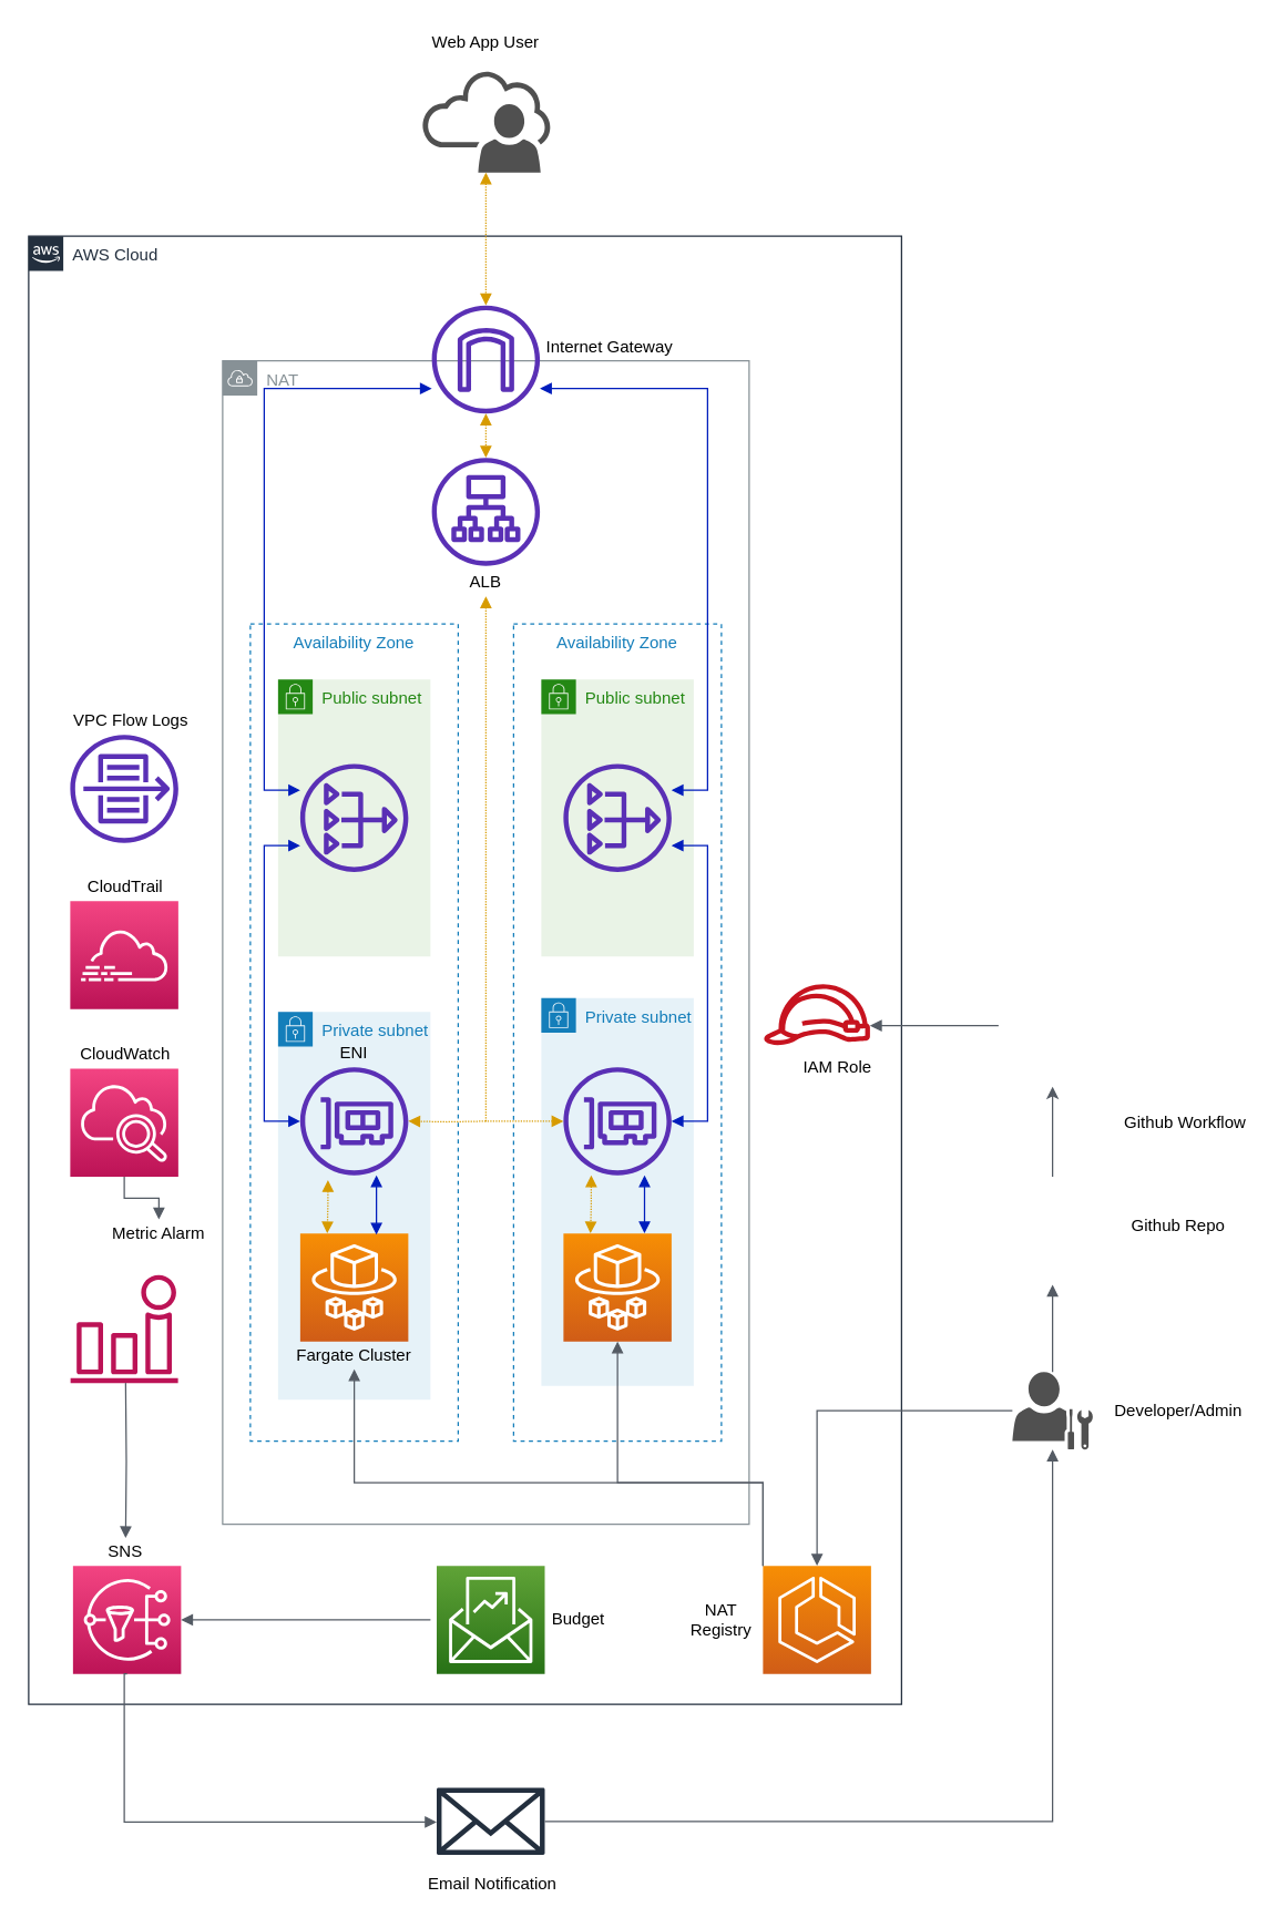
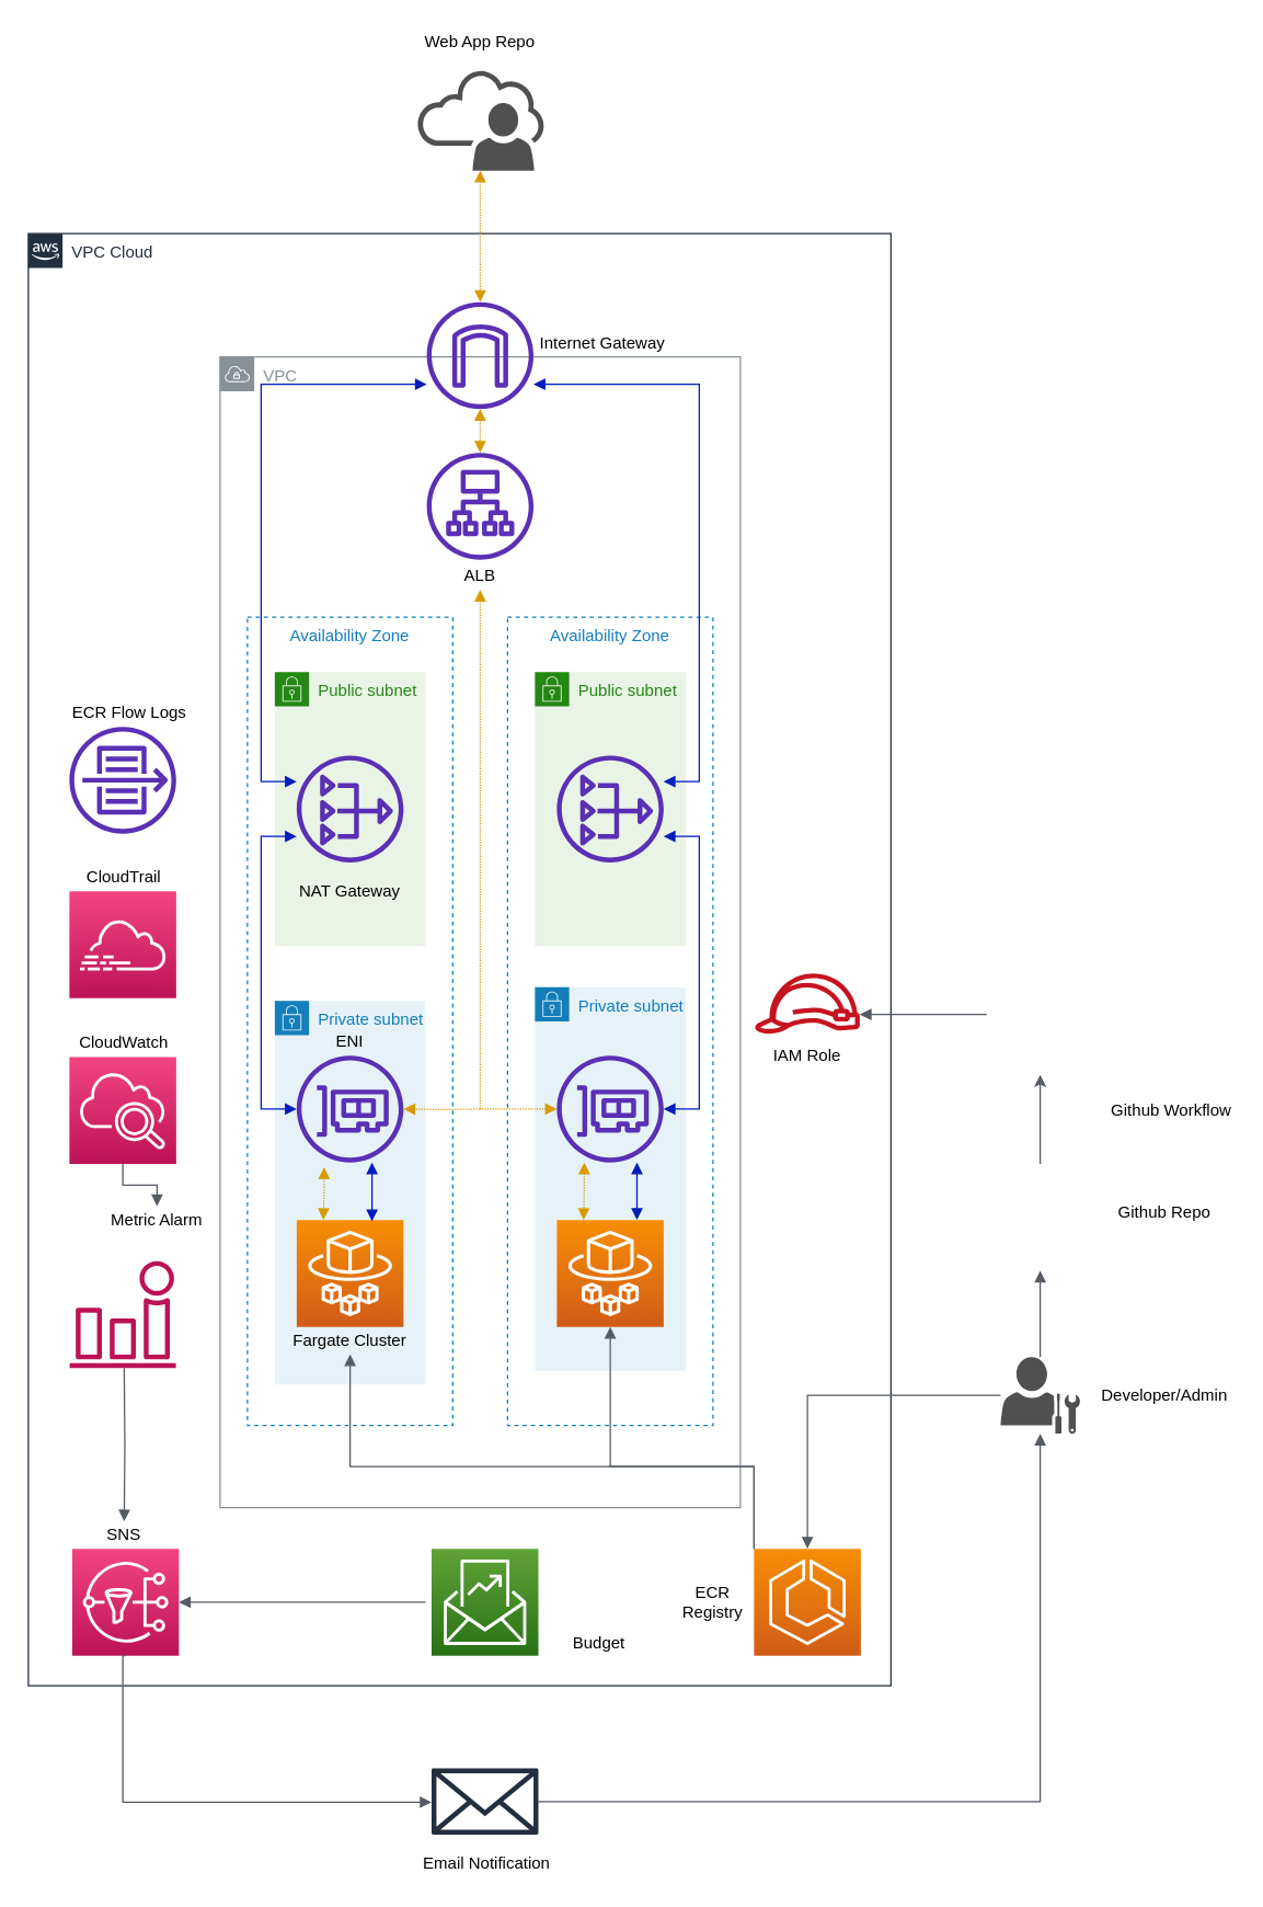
- <mxCell id="58" value="Web App User" style="text;html=1;strokeColor=none;fillColor=none;align=center;verticalAlign=middle;whiteSpace=wrap;rounded=0;" vertex="1" parent="1"><mxGeometry x="300" y="20" width="100" height="20" as="geometry" /></mxCell>
+ <mxCell id="58" value="Web App Repo" style="text;html=1;strokeColor=none;fillColor=none;align=center;verticalAlign=middle;whiteSpace=wrap;rounded=0;" vertex="1" parent="1"><mxGeometry x="300" y="20" width="100" height="20" as="geometry" /></mxCell>
- <mxCell id="2" value="AWS Cloud" style="points=[[0,0],[0.25,0],[0.5,0],[0.75,0],[1,0],[1,0.25],[1,0.5],[1,0.75],[1,1],[0.75,1],[0.5,1],[0.25,1],[0,1],[0,0.75],[0,0.5],[0,0.25]];outlineConnect=0;gradientColor=none;html=1;whiteSpace=wrap;fontSize=12;fontStyle=0;shape=mxgraph.aws4.group;grIcon=mxgraph.aws4.group_aws_cloud_alt;strokeColor=#232F3E;fillColor=none;verticalAlign=top;align=left;spacingLeft=30;fontColor=#232F3E;dashed=0;" vertex="1" parent="1"><mxGeometry x="20" y="170" width="630" height="1060" as="geometry" /></mxCell>
+ <mxCell id="2" value="VPC Cloud" style="points=[[0,0],[0.25,0],[0.5,0],[0.75,0],[1,0],[1,0.25],[1,0.5],[1,0.75],[1,1],[0.75,1],[0.5,1],[0.25,1],[0,1],[0,0.75],[0,0.5],[0,0.25]];outlineConnect=0;gradientColor=none;html=1;whiteSpace=wrap;fontSize=12;fontStyle=0;shape=mxgraph.aws4.group;grIcon=mxgraph.aws4.group_aws_cloud_alt;strokeColor=#232F3E;fillColor=none;verticalAlign=top;align=left;spacingLeft=30;fontColor=#232F3E;dashed=0;" vertex="1" parent="1"><mxGeometry x="20" y="170" width="630" height="1060" as="geometry" /></mxCell>
- <mxCell id="3" value="NAT" style="outlineConnect=0;gradientColor=none;html=1;whiteSpace=wrap;fontSize=12;fontStyle=0;shape=mxgraph.aws4.group;grIcon=mxgraph.aws4.group_vpc;strokeColor=#879196;fillColor=none;verticalAlign=top;align=left;spacingLeft=30;fontColor=#879196;dashed=0;" vertex="1" parent="1"><mxGeometry x="160" y="260" width="380" height="840" as="geometry" /></mxCell>
+ <mxCell id="3" value="VPC" style="outlineConnect=0;gradientColor=none;html=1;whiteSpace=wrap;fontSize=12;fontStyle=0;shape=mxgraph.aws4.group;grIcon=mxgraph.aws4.group_vpc;strokeColor=#879196;fillColor=none;verticalAlign=top;align=left;spacingLeft=30;fontColor=#879196;dashed=0;" vertex="1" parent="1"><mxGeometry x="160" y="260" width="380" height="840" as="geometry" /></mxCell>
- <mxCell id="60" value="VPC Flow Logs" style="text;html=1;strokeColor=none;fillColor=none;align=center;verticalAlign=middle;whiteSpace=wrap;rounded=0;" vertex="1" parent="1"><mxGeometry x="49" y="510" width="90" height="20" as="geometry" /></mxCell>
+ <mxCell id="60" value="ECR Flow Logs" style="text;html=1;strokeColor=none;fillColor=none;align=center;verticalAlign=middle;whiteSpace=wrap;rounded=0;" vertex="1" parent="1"><mxGeometry x="49" y="510" width="90" height="20" as="geometry" /></mxCell>
+ <mxCell id="25" value="NAT Gateway" style="text;html=1;strokeColor=none;fillColor=none;align=center;verticalAlign=middle;whiteSpace=wrap;rounded=0;" vertex="1" parent="15"><mxGeometry x="35" y="190" width="80" height="20" as="geometry" /></mxCell>
- <mxCell id="69" value="IAM Role" style="text;html=1;strokeColor=none;fillColor=none;align=center;verticalAlign=middle;whiteSpace=wrap;rounded=0;" vertex="1" parent="1"><mxGeometry x="569" y="760" width="70" height="20" as="geometry" /></mxCell>
+ <mxCell id="69" value="IAM Role" style="text;html=1;strokeColor=none;fillColor=none;align=center;verticalAlign=middle;whiteSpace=wrap;rounded=0;" vertex="1" parent="1"><mxGeometry x="554" y="760" width="70" height="20" as="geometry" /></mxCell>
- <mxCell id="63" value="Budget" style="text;html=1;strokeColor=none;fillColor=none;align=center;verticalAlign=middle;whiteSpace=wrap;rounded=0;" vertex="1" parent="1"><mxGeometry x="396.5" y="1159" width="40" height="20" as="geometry" /></mxCell>
+ <mxCell id="63" value="Budget" style="text;html=1;strokeColor=none;fillColor=none;align=center;verticalAlign=middle;whiteSpace=wrap;rounded=0;" vertex="1" parent="1"><mxGeometry x="416.5" y="1189" width="40" height="20" as="geometry" /></mxCell>
- <mxCell id="64" value="NAT Registry" style="text;html=1;strokeColor=none;fillColor=none;align=center;verticalAlign=middle;whiteSpace=wrap;rounded=0;" vertex="1" parent="1"><mxGeometry x="500" y="1159" width="40" height="20" as="geometry" /></mxCell>
+ <mxCell id="64" value="ECR Registry" style="text;html=1;strokeColor=none;fillColor=none;align=center;verticalAlign=middle;whiteSpace=wrap;rounded=0;" vertex="1" parent="1"><mxGeometry x="500" y="1159" width="40" height="20" as="geometry" /></mxCell>
